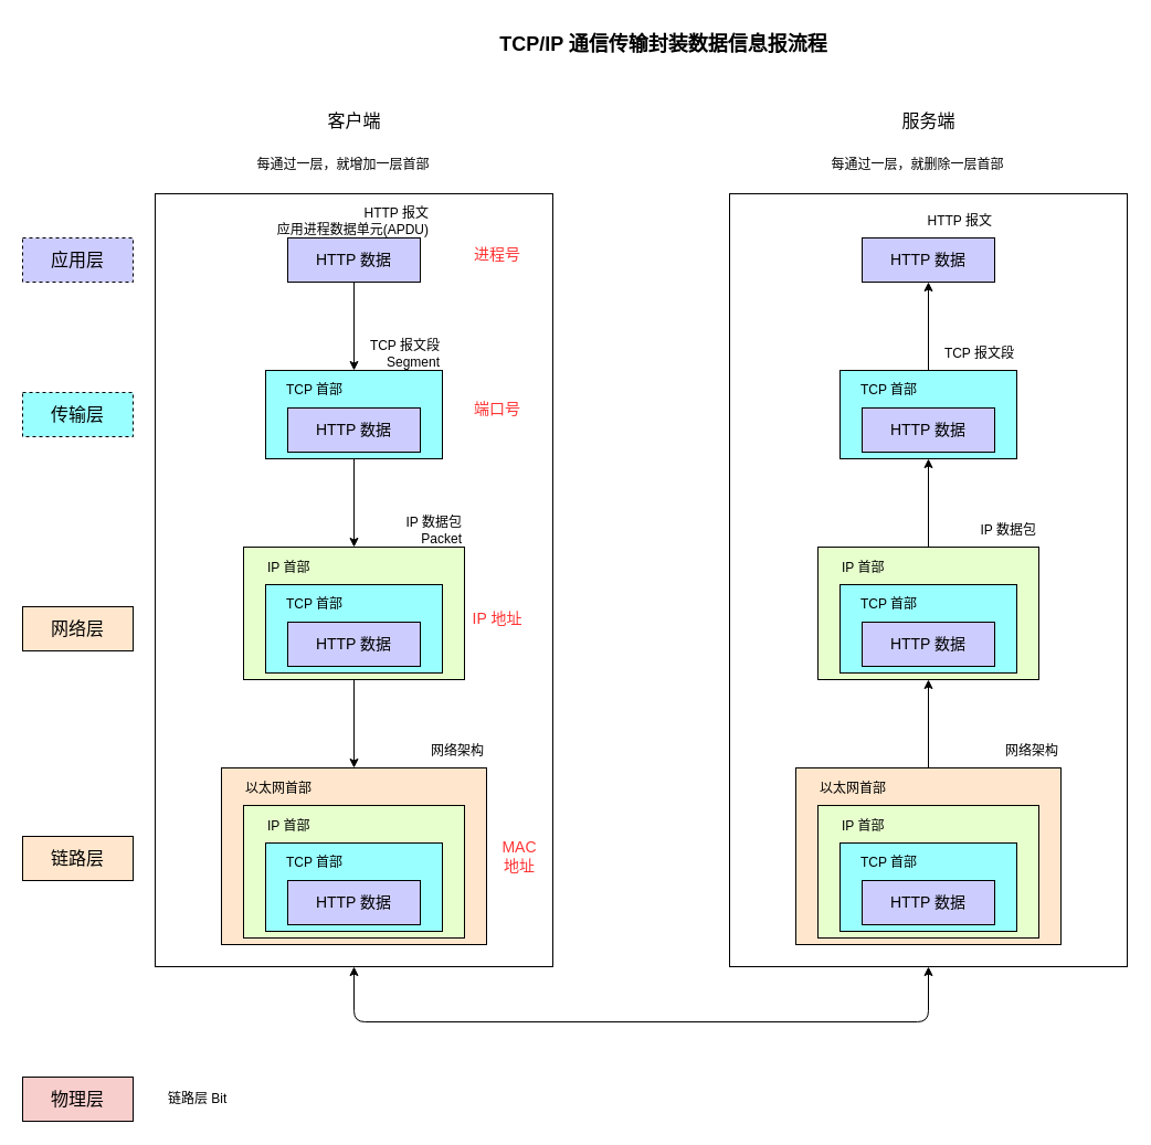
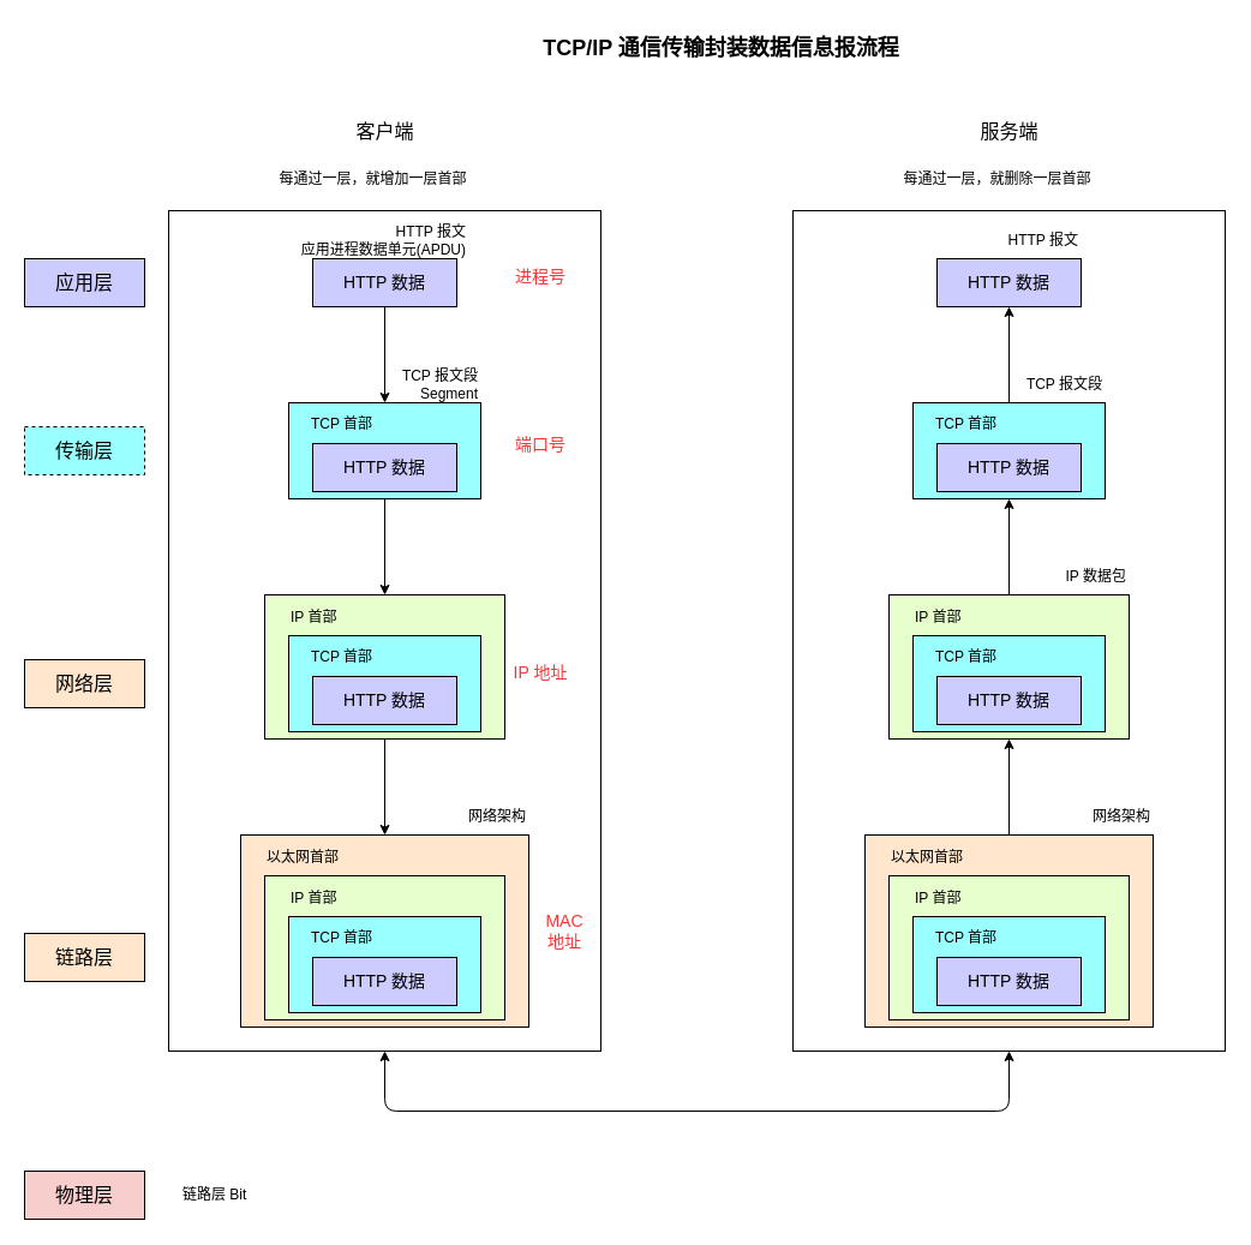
- <mxCell id="4" value="应用层" style="rounded=0;whiteSpace=wrap;html=1;fontSize=16;fillColor=#CCCCFF;dashed=1;" vertex="1" parent="1"><mxGeometry x="20" y="215" width="100" height="40" as="geometry" /></mxCell>
+ <mxCell id="4" value="应用层" style="rounded=0;whiteSpace=wrap;html=1;fontSize=16;fillColor=#CCCCFF;" vertex="1" parent="1"><mxGeometry x="20" y="215" width="100" height="40" as="geometry" /></mxCell>
- <mxCell id="21" value="IP 数据包Packet" style="text;html=1;align=right;verticalAlign=middle;whiteSpace=wrap;rounded=0;" vertex="1" parent="9"><mxGeometry x="210" y="290" width="70" height="30" as="geometry" /></mxCell>
- <mxCell id="7" value="链路层" style="rounded=0;whiteSpace=wrap;html=1;fontSize=16;fillColor=#FFE6CC;" vertex="1" parent="1"><mxGeometry x="20" y="757" width="100" height="40" as="geometry" /></mxCell>
+ <mxCell id="7" value="链路层" style="rounded=0;whiteSpace=wrap;html=1;fontSize=16;fillColor=#FFE6CC;" vertex="1" parent="1"><mxGeometry x="20" y="777" width="100" height="40" as="geometry" /></mxCell>
